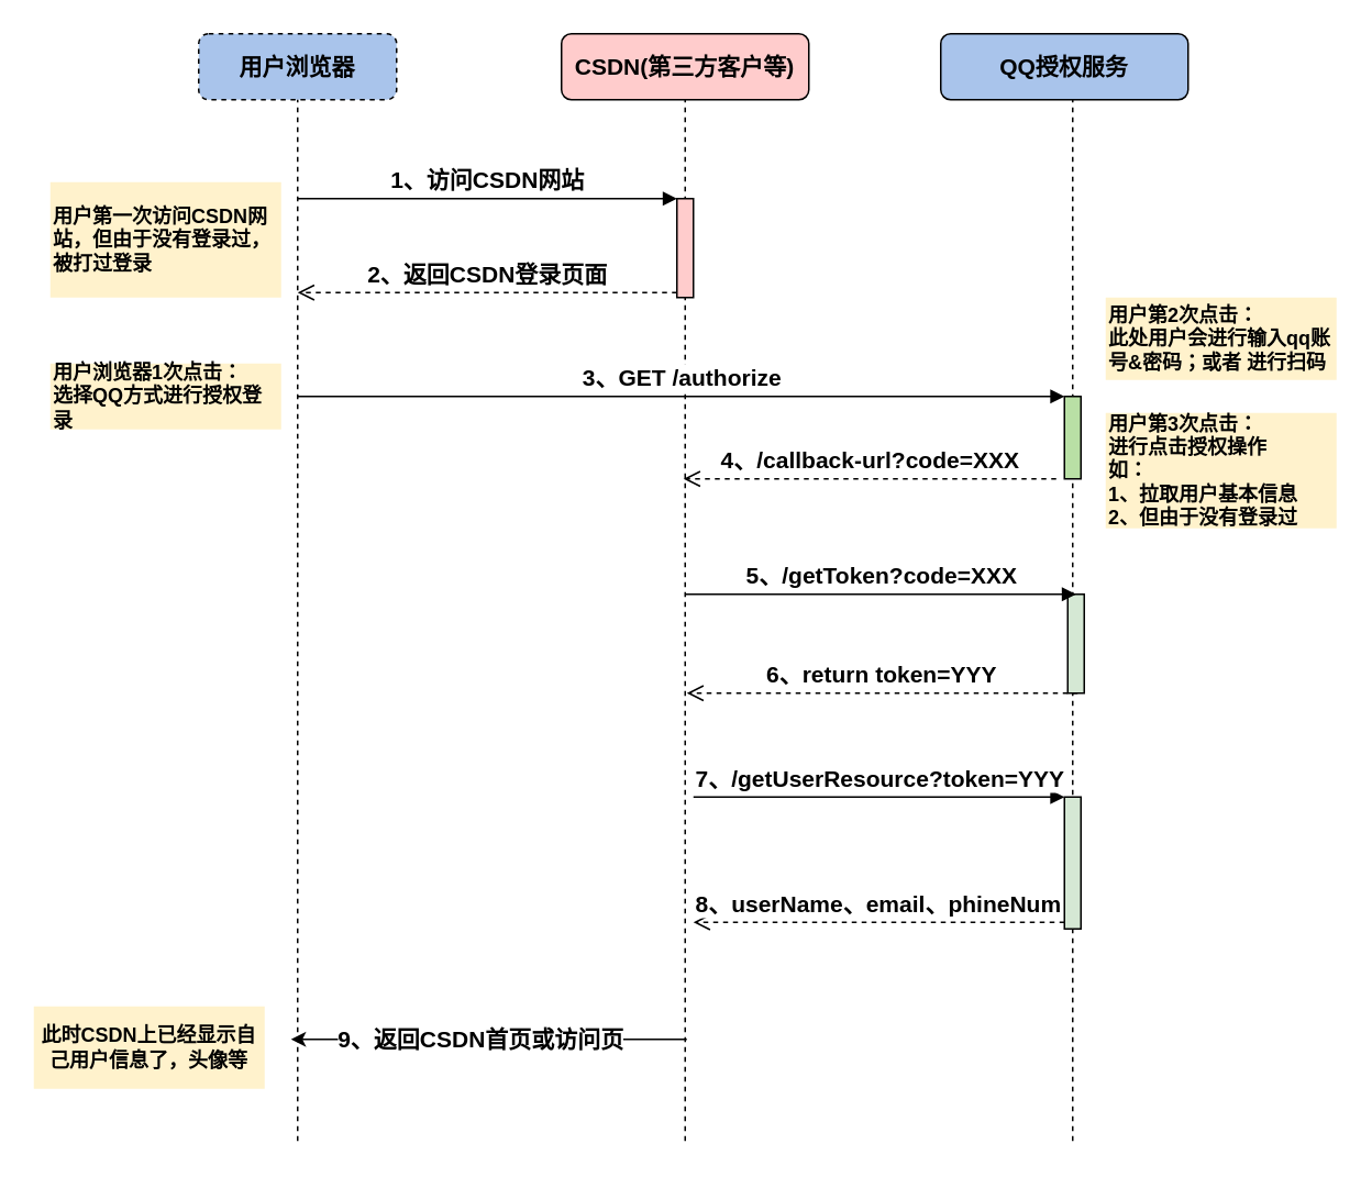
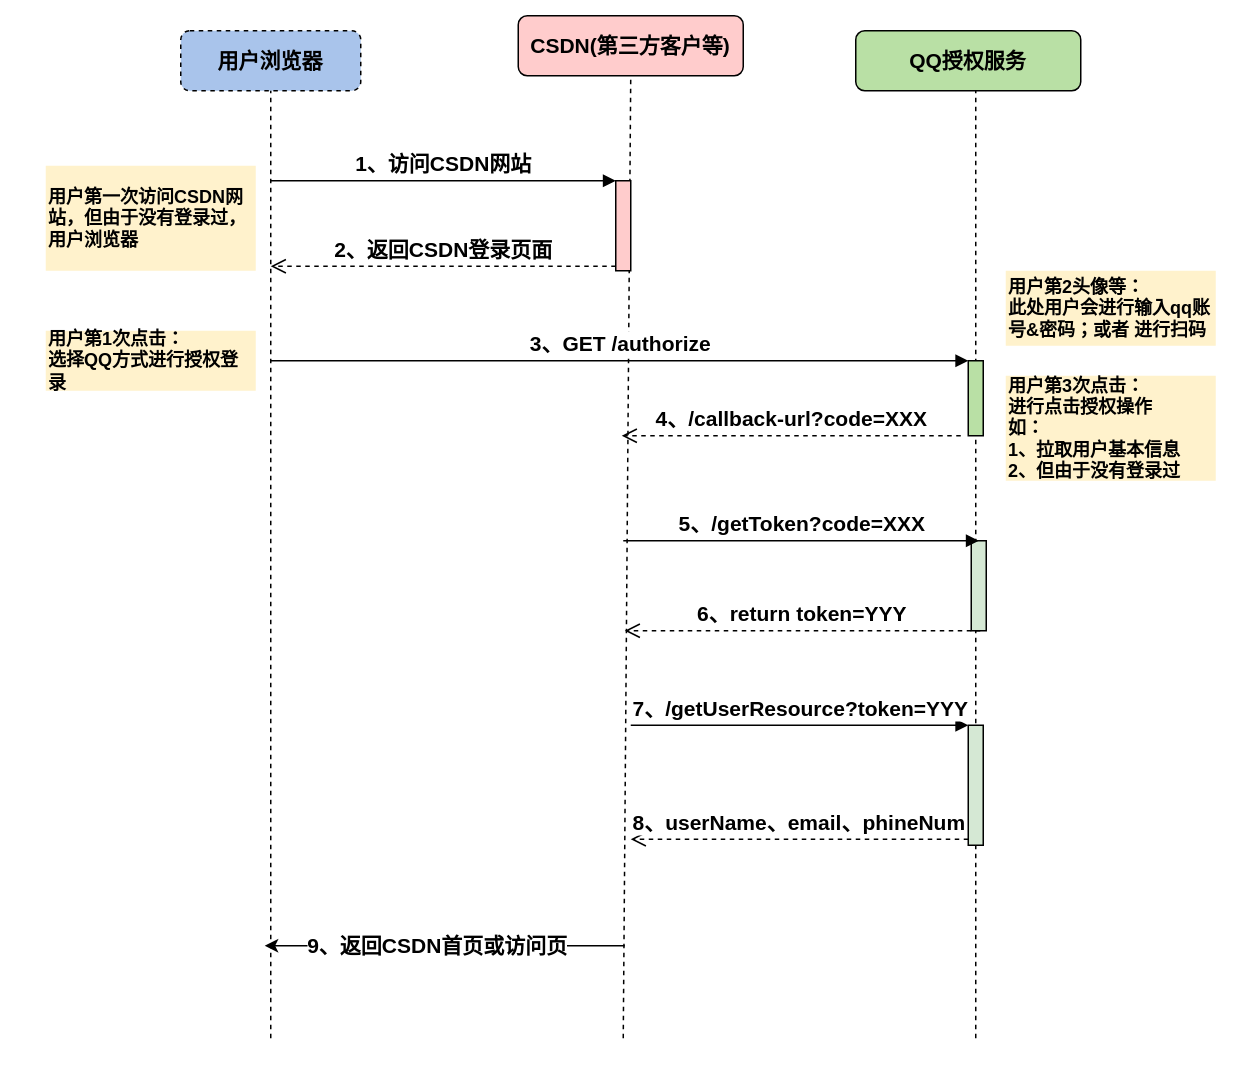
- <mxCell id="3" value="&lt;font style=&quot;font-size: 14px&quot;&gt;&lt;b&gt;CSDN(第三方客户等)&lt;/b&gt;&lt;/font&gt;" style="rounded=1;whiteSpace=wrap;html=1;fillColor=#FFCCCC;" vertex="1" parent="1"><mxGeometry x="340" y="20" width="150" height="40" as="geometry" /></mxCell>
+ <mxCell id="3" value="&lt;font style=&quot;font-size: 14px&quot;&gt;&lt;b&gt;CSDN(第三方客户等)&lt;/b&gt;&lt;/font&gt;" style="rounded=1;whiteSpace=wrap;html=1;fillColor=#FFCCCC;" vertex="1" parent="1"><mxGeometry x="345" y="10" width="150" height="40" as="geometry" /></mxCell>
- <mxCell id="4" value="&lt;span style=&quot;font-size: 14px&quot;&gt;&lt;b&gt;QQ授权服务&lt;/b&gt;&lt;/span&gt;" style="rounded=1;whiteSpace=wrap;html=1;fillColor=#a9c4eb;" vertex="1" parent="1"><mxGeometry x="570" y="20" width="150" height="40" as="geometry" /></mxCell>
+ <mxCell id="4" value="&lt;span style=&quot;font-size: 14px&quot;&gt;&lt;b&gt;QQ授权服务&lt;/b&gt;&lt;/span&gt;" style="rounded=1;whiteSpace=wrap;html=1;fillColor=#B9E0A5;" vertex="1" parent="1"><mxGeometry x="570" y="20" width="150" height="40" as="geometry" /></mxCell>
- <mxCell id="14" value="&lt;b&gt;用户第一次访问CSDN网站，但由于没有登录过，被打过登录&lt;/b&gt;" style="text;html=1;strokeColor=none;fillColor=#FFF2CC;align=left;verticalAlign=middle;whiteSpace=wrap;rounded=0;" vertex="1" parent="1"><mxGeometry x="30" y="110" width="140" height="70" as="geometry" /></mxCell>
+ <mxCell id="14" value="&lt;b&gt;用户第一次访问CSDN网站，但由于没有登录过，用户浏览器&lt;/b&gt;" style="text;html=1;strokeColor=none;fillColor=#FFF2CC;align=left;verticalAlign=middle;whiteSpace=wrap;rounded=0;" vertex="1" parent="1"><mxGeometry x="30" y="110" width="140" height="70" as="geometry" /></mxCell>
- <mxCell id="16" value="&lt;b&gt;&lt;span&gt;用户第2次点击：&lt;/span&gt;&lt;br&gt;&lt;/b&gt;&lt;div&gt;&lt;span&gt;&lt;b&gt;此处用户会进行输入qq账号&amp;amp;密码；或者 进行扫码&lt;/b&gt;&lt;/span&gt;&lt;/div&gt;" style="text;html=1;strokeColor=none;fillColor=#FFF2CC;align=left;verticalAlign=middle;whiteSpace=wrap;rounded=0;" vertex="1" parent="1"><mxGeometry x="670" y="180" width="140" height="50" as="geometry" /></mxCell>
+ <mxCell id="16" value="&lt;b&gt;&lt;span&gt;用户第2头像等：&lt;/span&gt;&lt;br&gt;&lt;/b&gt;&lt;div&gt;&lt;span&gt;&lt;b&gt;此处用户会进行输入qq账号&amp;amp;密码；或者 进行扫码&lt;/b&gt;&lt;/span&gt;&lt;/div&gt;" style="text;html=1;strokeColor=none;fillColor=#FFF2CC;align=left;verticalAlign=middle;whiteSpace=wrap;rounded=0;" vertex="1" parent="1"><mxGeometry x="670" y="180" width="140" height="50" as="geometry" /></mxCell>
- <mxCell id="15" value="&lt;b&gt;用户浏览器1次点击：&lt;br&gt;选择QQ方式进行授权登录&lt;/b&gt;" style="text;html=1;strokeColor=none;fillColor=#FFF2CC;align=left;verticalAlign=middle;whiteSpace=wrap;rounded=0;" vertex="1" parent="1"><mxGeometry x="30" y="220" width="140" height="40" as="geometry" /></mxCell>
+ <mxCell id="15" value="&lt;b&gt;用户第1次点击：&lt;br&gt;选择QQ方式进行授权登录&lt;/b&gt;" style="text;html=1;strokeColor=none;fillColor=#FFF2CC;align=left;verticalAlign=middle;whiteSpace=wrap;rounded=0;" vertex="1" parent="1"><mxGeometry x="30" y="220" width="140" height="40" as="geometry" /></mxCell>
- <mxCell id="26" value="&lt;b&gt;此时CSDN上已经显示自己用户信息了，头像等&lt;/b&gt;" style="text;html=1;strokeColor=none;fillColor=#FFF2CC;align=center;verticalAlign=middle;whiteSpace=wrap;rounded=0;" vertex="1" parent="1"><mxGeometry x="20" y="610" width="140" height="50" as="geometry" /></mxCell>
